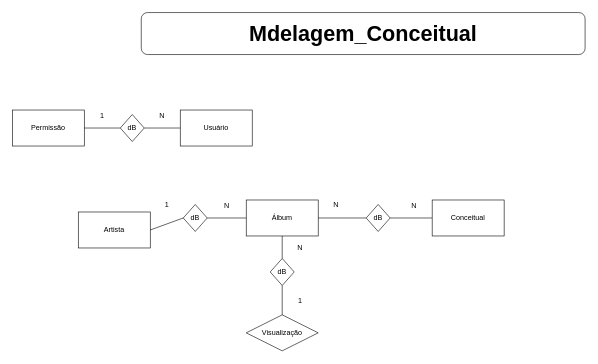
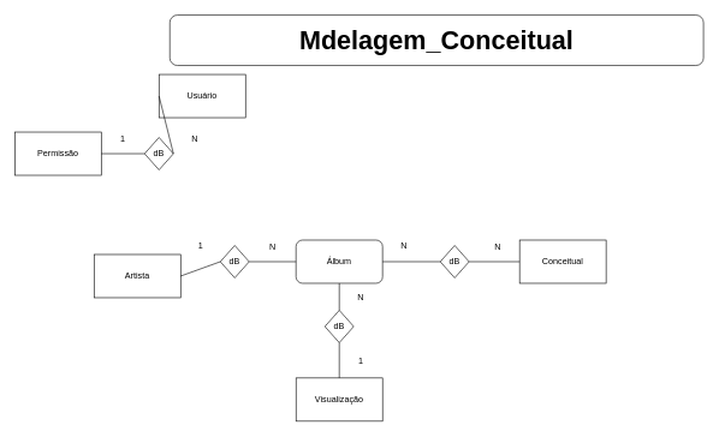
- <mxCell id="4" value="&lt;font style=&quot;vertical-align: inherit&quot;&gt;&lt;font style=&quot;vertical-align: inherit&quot;&gt;&lt;font style=&quot;vertical-align: inherit&quot;&gt;&lt;font style=&quot;vertical-align: inherit&quot;&gt;Usuário&lt;/font&gt;&lt;/font&gt;&lt;/font&gt;&lt;/font&gt;" style="rounded=0;whiteSpace=wrap;html=1;" parent="1" vertex="1"><mxGeometry x="300" y="182.5" width="120" height="60" as="geometry" /></mxCell>
+ <mxCell id="4" value="&lt;font style=&quot;vertical-align: inherit&quot;&gt;&lt;font style=&quot;vertical-align: inherit&quot;&gt;&lt;font style=&quot;vertical-align: inherit&quot;&gt;&lt;font style=&quot;vertical-align: inherit&quot;&gt;Usuário&lt;/font&gt;&lt;/font&gt;&lt;/font&gt;&lt;/font&gt;" style="rounded=0;whiteSpace=wrap;html=1;" parent="1" vertex="1"><mxGeometry x="220" y="102.5" width="120" height="60" as="geometry" /></mxCell>
- <mxCell id="10" value="&lt;font style=&quot;vertical-align: inherit&quot;&gt;&lt;font style=&quot;vertical-align: inherit&quot;&gt;Álbum&lt;/font&gt;&lt;/font&gt;" style="rounded=0;whiteSpace=wrap;html=1;" parent="1" vertex="1"><mxGeometry x="410" y="332.5" width="120" height="60" as="geometry" /></mxCell>
+ <mxCell id="10" value="&lt;font style=&quot;vertical-align: inherit&quot;&gt;&lt;font style=&quot;vertical-align: inherit&quot;&gt;Álbum&lt;/font&gt;&lt;/font&gt;" style="whiteSpace=wrap;html=1;rounded=1;" parent="1" vertex="1"><mxGeometry x="410" y="332.5" width="120" height="60" as="geometry" /></mxCell>
- <mxCell id="17" value="&lt;font style=&quot;vertical-align: inherit&quot;&gt;&lt;font style=&quot;vertical-align: inherit&quot;&gt;&lt;font style=&quot;vertical-align: inherit&quot;&gt;&lt;font style=&quot;vertical-align: inherit&quot;&gt;Visualização&lt;/font&gt;&lt;/font&gt;&lt;/font&gt;&lt;/font&gt;" style="rhombus;whiteSpace=wrap;html=1;" parent="1" vertex="1"><mxGeometry x="410" y="524" width="120" height="60" as="geometry" /></mxCell>
+ <mxCell id="17" value="&lt;font style=&quot;vertical-align: inherit&quot;&gt;&lt;font style=&quot;vertical-align: inherit&quot;&gt;&lt;font style=&quot;vertical-align: inherit&quot;&gt;&lt;font style=&quot;vertical-align: inherit&quot;&gt;Visualização&lt;/font&gt;&lt;/font&gt;&lt;/font&gt;&lt;/font&gt;" style="rounded=0;whiteSpace=wrap;html=1;" parent="1" vertex="1"><mxGeometry x="410" y="524" width="120" height="60" as="geometry" /></mxCell>
